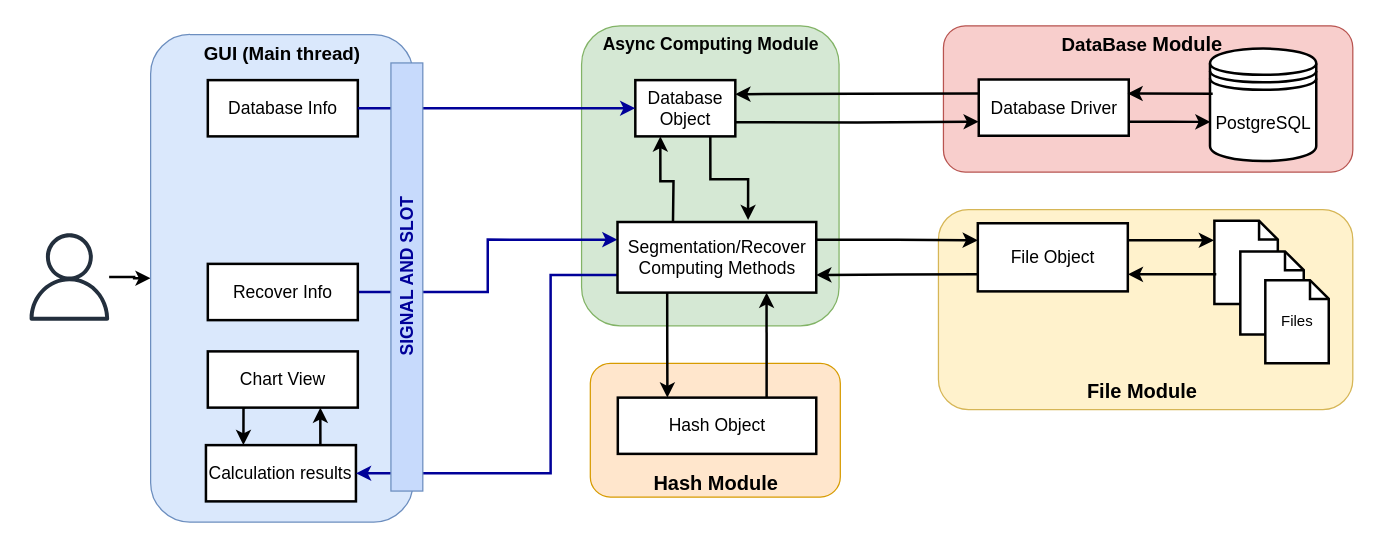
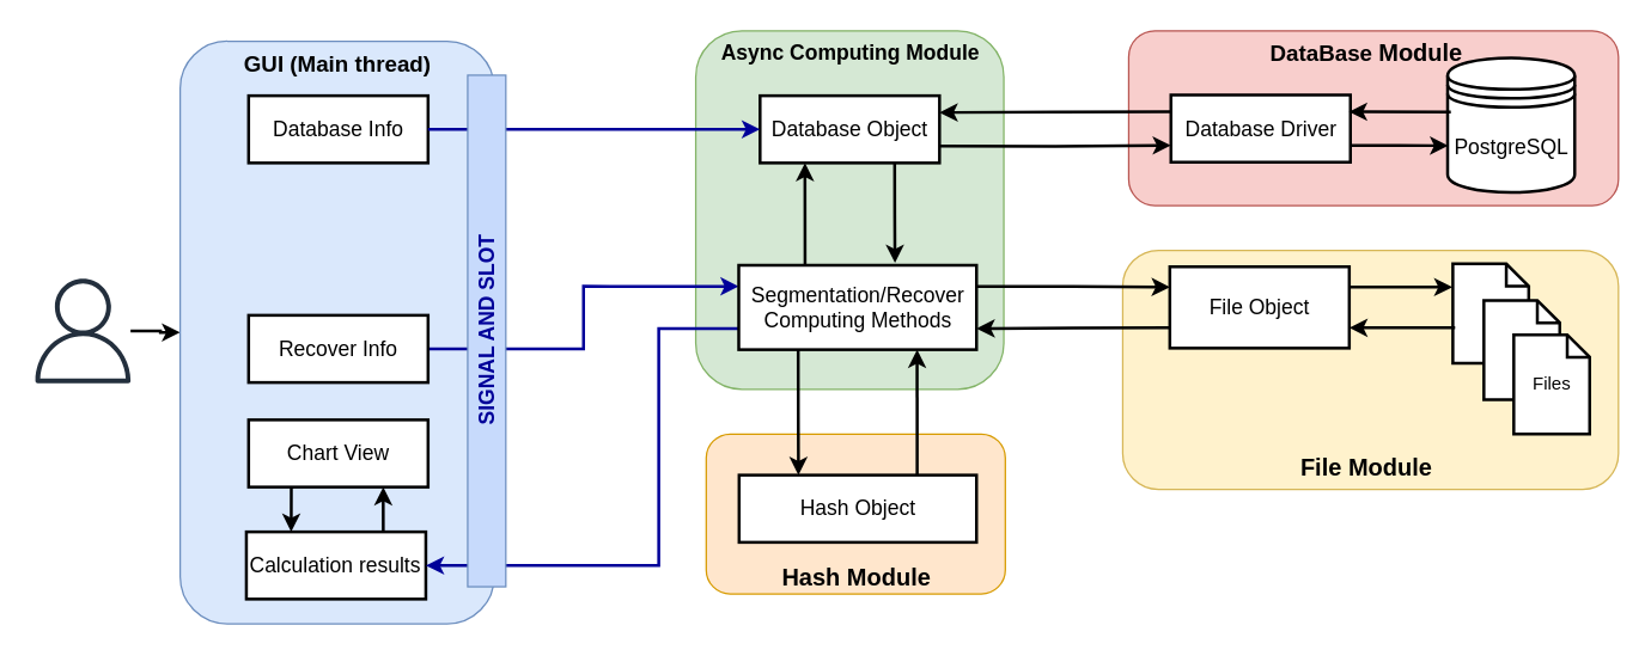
- <mxCell id="30" value="Database Object" style="rounded=0;whiteSpace=wrap;html=1;fontSize=14;strokeWidth=2;" parent="1" vertex="1"><mxGeometry x="507.75" y="63.5" width="80" height="45" as="geometry" /></mxCell>
+ <mxCell id="30" value="Database Object" style="rounded=0;whiteSpace=wrap;html=1;fontSize=14;strokeWidth=2;" parent="1" vertex="1"><mxGeometry x="507.75" y="63.5" width="120" height="45" as="geometry" /></mxCell>
